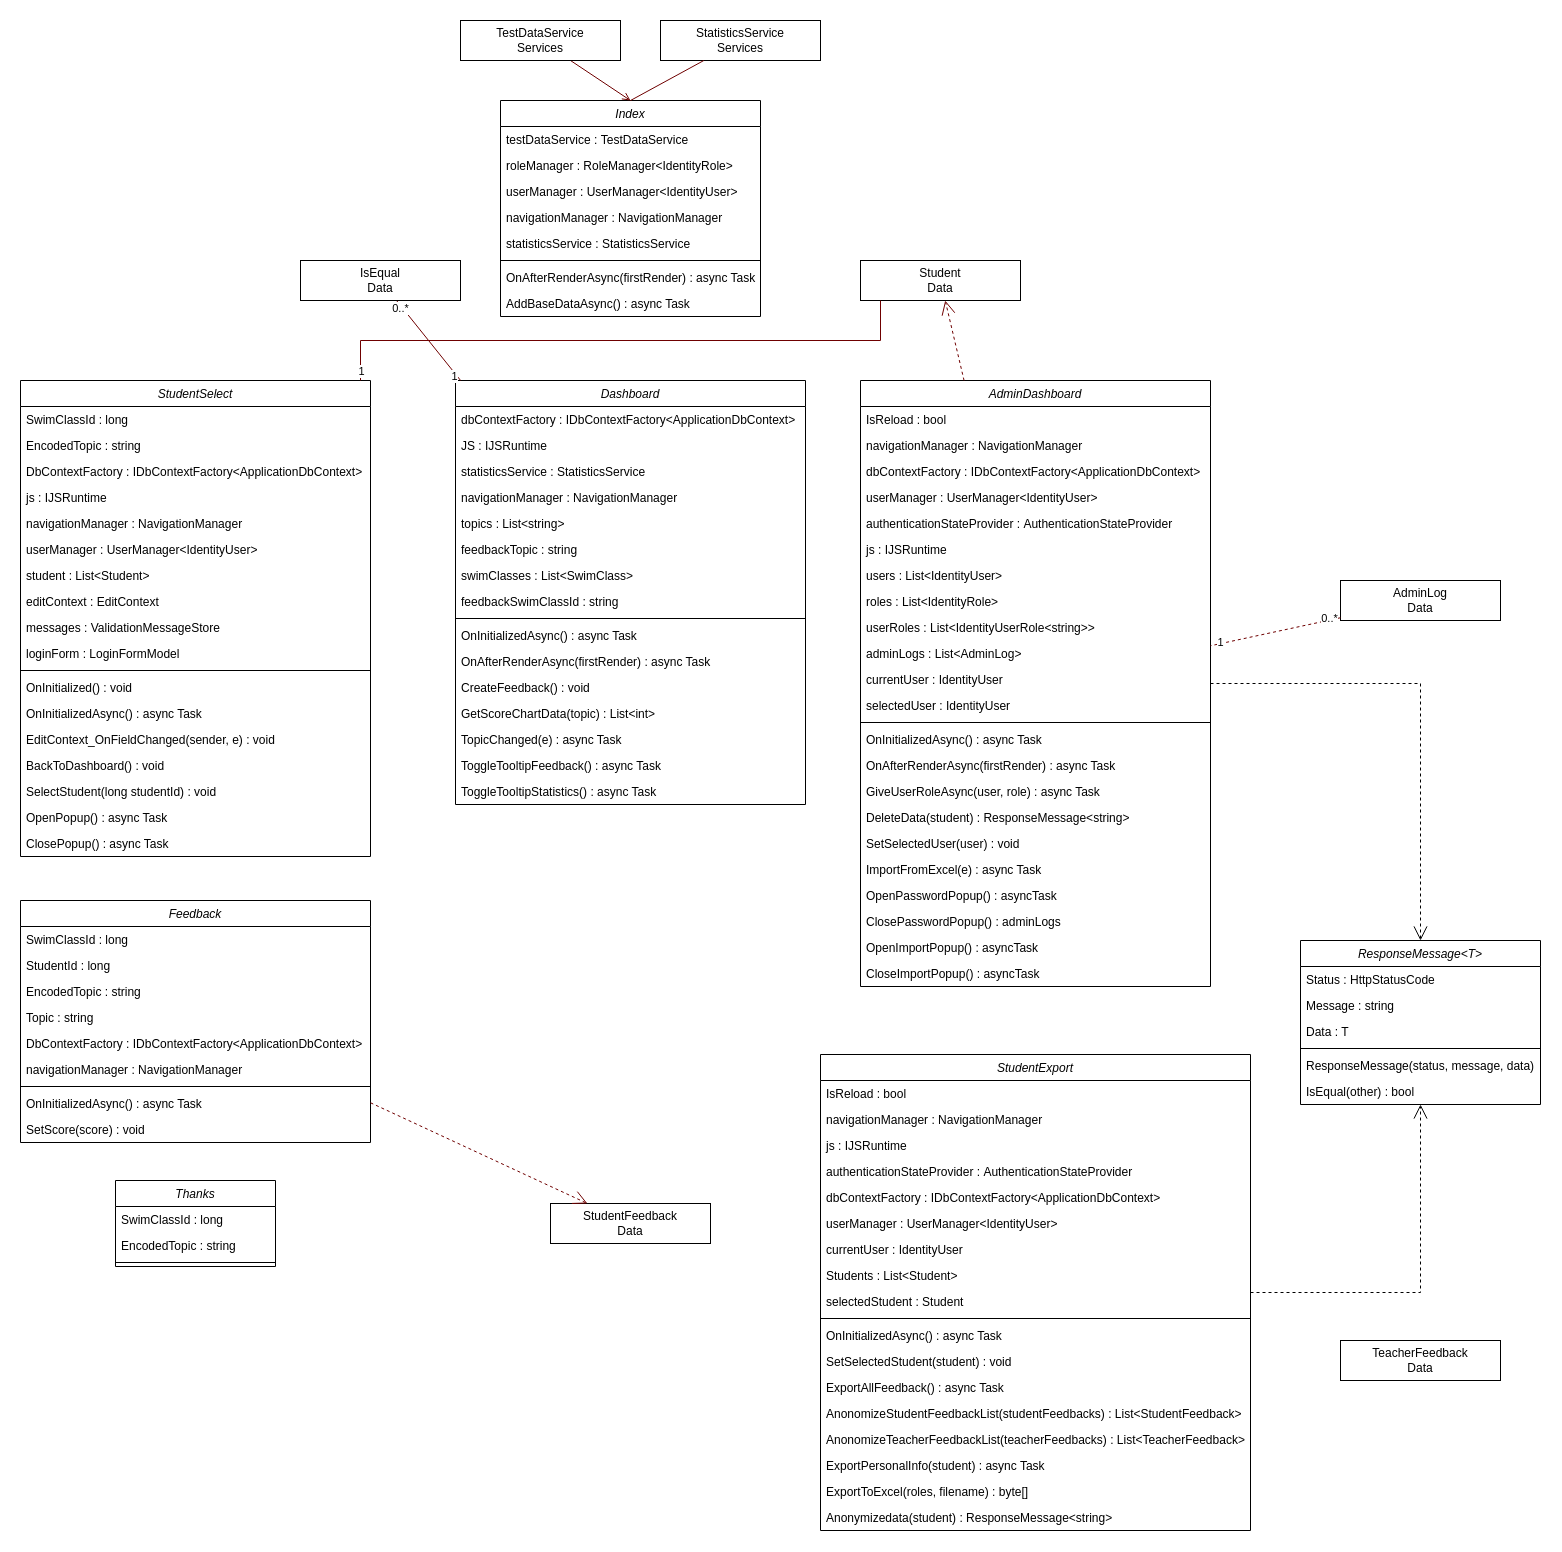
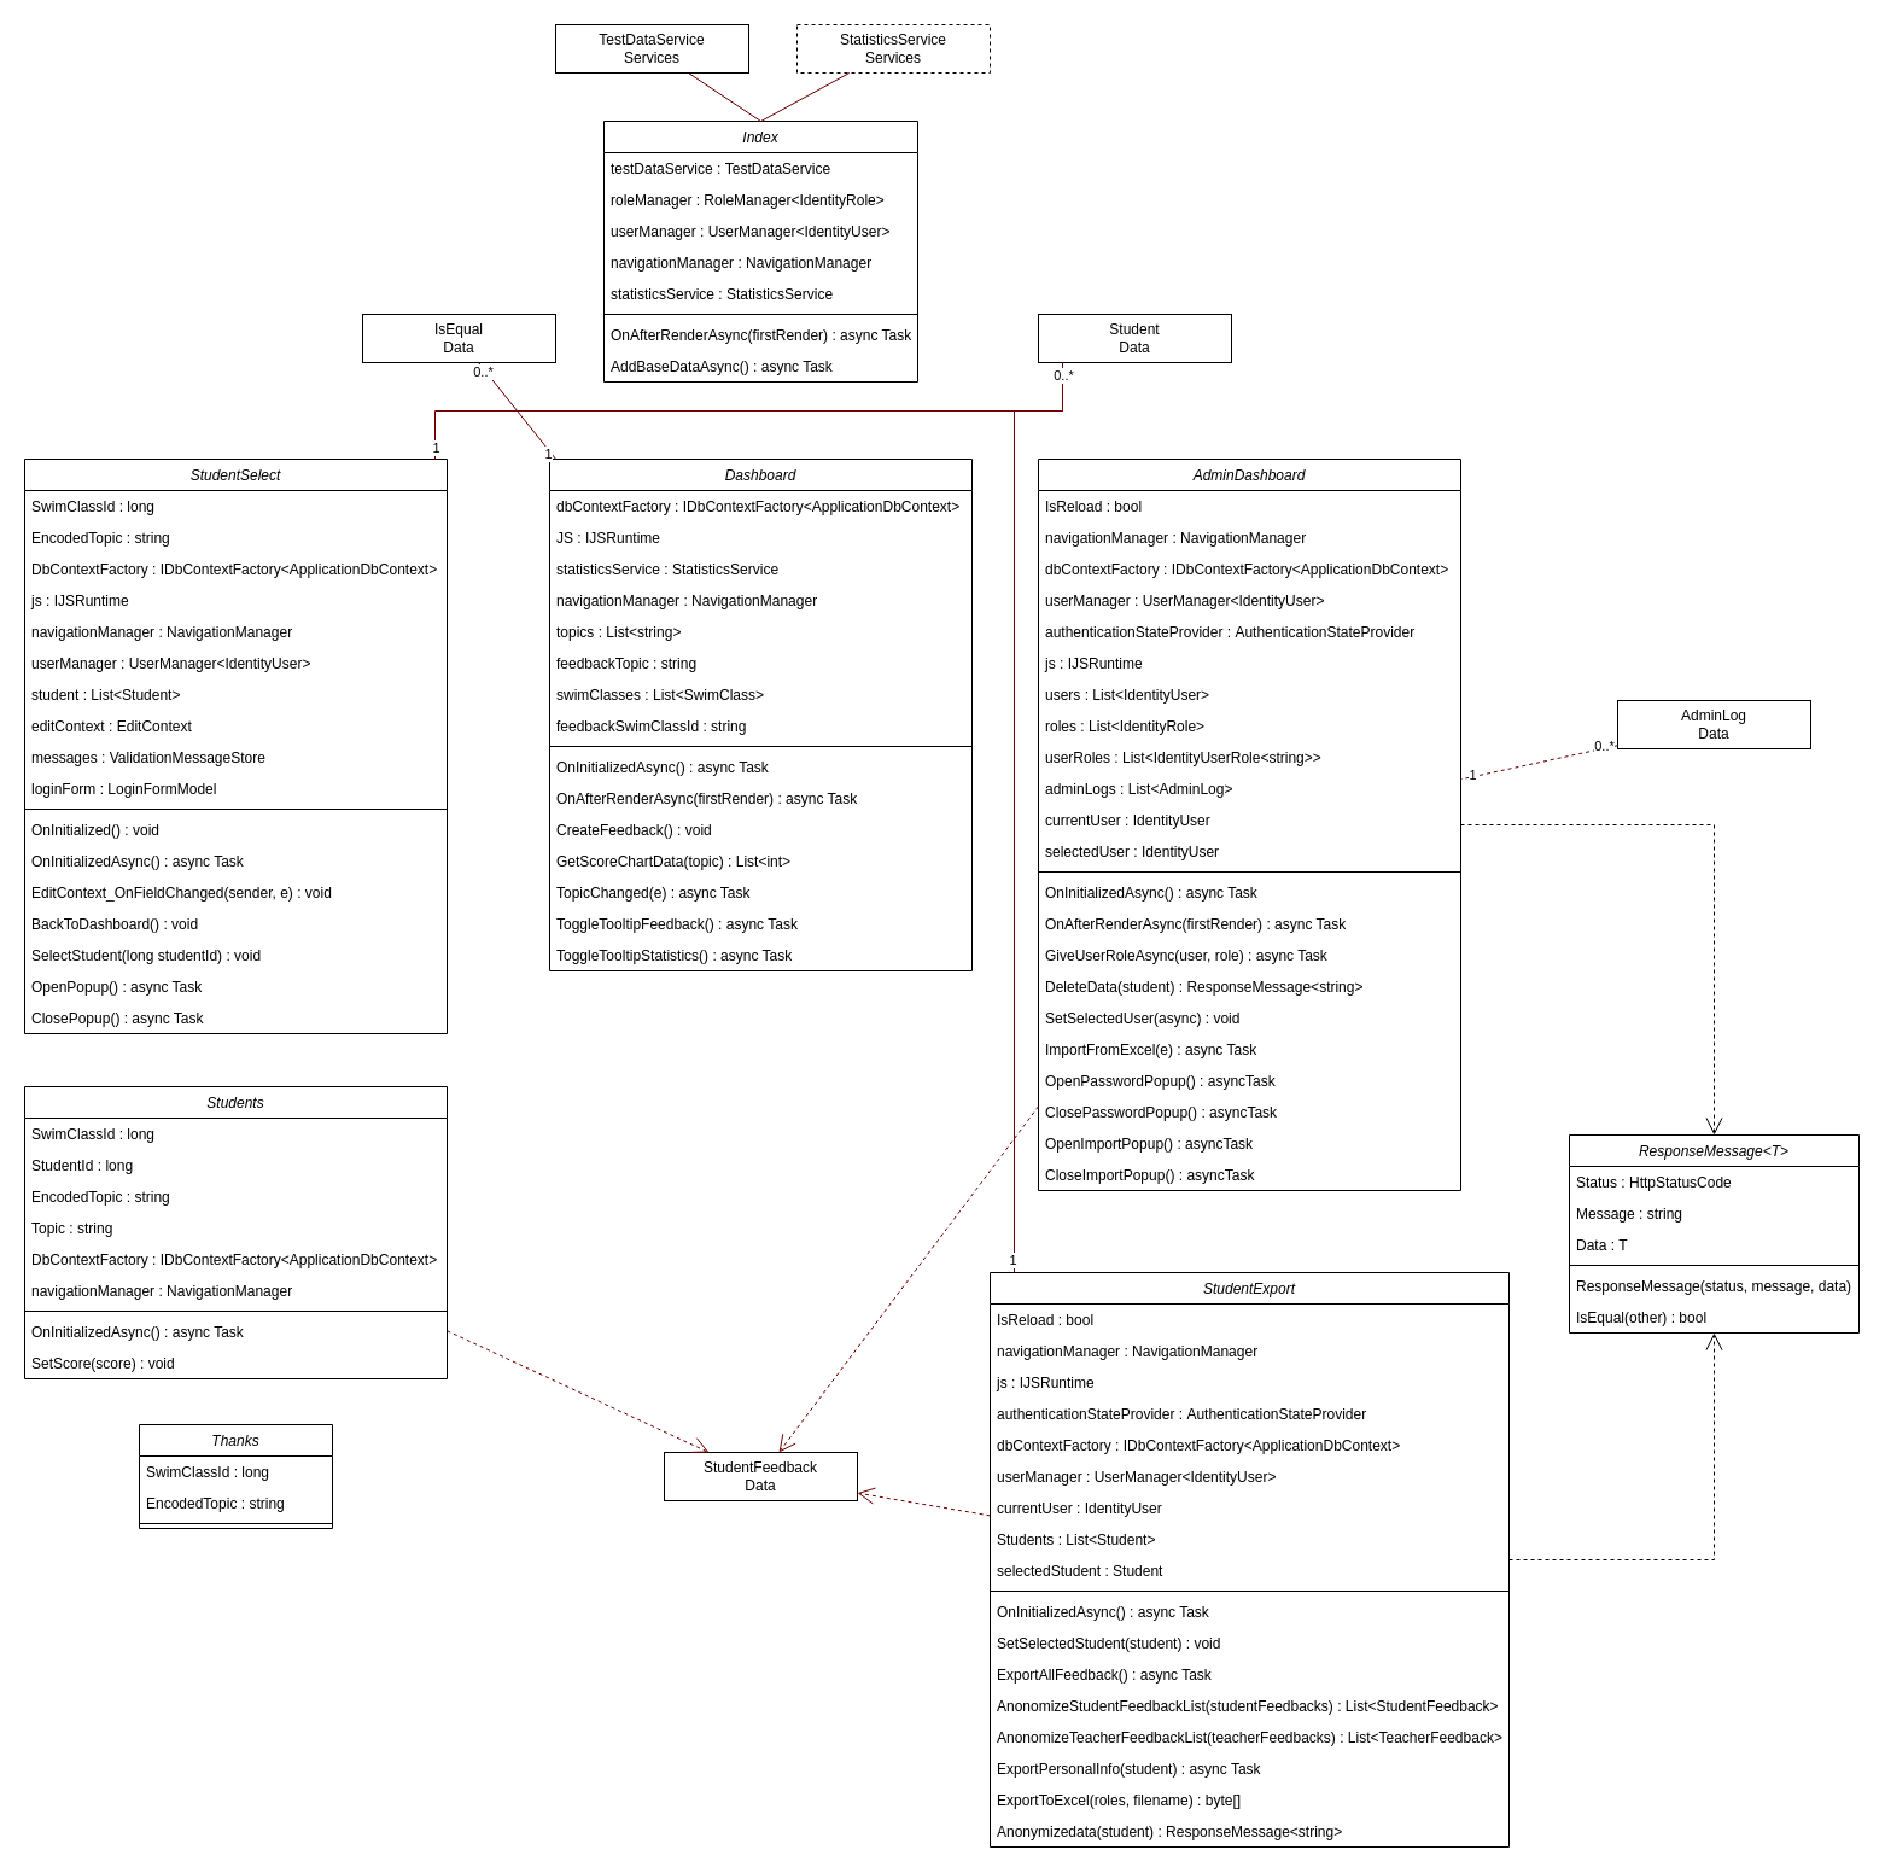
- <mxCell id="134" value="StatisticsService&lt;br&gt;Services" style="rounded=0;whiteSpace=wrap;html=1;" vertex="1" parent="1"><mxGeometry x="660" y="20" width="160" height="40" as="geometry" /></mxCell>
+ <mxCell id="134" value="StatisticsService&lt;br&gt;Services" style="rounded=0;whiteSpace=wrap;html=1;dashed=1;" vertex="1" parent="1"><mxGeometry x="660" y="20" width="160" height="40" as="geometry" /></mxCell>
- <mxCell id="132" style="rounded=0;orthogonalLoop=1;jettySize=auto;html=1;endArrow=open;endFill=0;entryX=0.5;entryY=0;entryDx=0;entryDy=0;fillColor=#a20025;strokeColor=#6F0000;" edge="1" parent="1" source="133" target="95"><mxGeometry relative="1" as="geometry" /></mxCell>
+ <mxCell id="132" style="rounded=0;orthogonalLoop=1;jettySize=auto;html=1;endArrow=none;endFill=0;entryX=0.5;entryY=0;entryDx=0;entryDy=0;fillColor=#a20025;strokeColor=#6F0000;" edge="1" parent="1" source="133" target="95"><mxGeometry relative="1" as="geometry" /></mxCell>
- <mxCell id="128" value="Use" style="endArrow=open;endSize=12;dashed=1;html=1;rounded=0;fontColor=none;noLabel=1;endFill=0;fillColor=#a20025;strokeColor=#6F0000;" edge="1" parent="1" source="52" target="113"><mxGeometry width="160" relative="1" as="geometry"><mxPoint x="380" y="1112" as="sourcePoint" /><mxPoint x="597" y="1213" as="targetPoint" /></mxGeometry></mxCell>
+ <mxCell id="128" value="Use" style="endArrow=open;endSize=12;dashed=1;html=1;rounded=0;fontColor=none;noLabel=1;endFill=0;fillColor=#a20025;strokeColor=#6F0000;" edge="1" parent="1" source="52" target="114"><mxGeometry width="160" relative="1" as="geometry"><mxPoint x="380" y="1112" as="sourcePoint" /><mxPoint x="597" y="1213" as="targetPoint" /></mxGeometry></mxCell>
+ <mxCell id="129" style="rounded=0;orthogonalLoop=1;jettySize=auto;html=1;fillColor=#a20025;strokeColor=#6F0000;endArrow=none;endFill=0;edgeStyle=orthogonalEdgeStyle;" edge="1" parent="1" source="113" target="76"><mxGeometry relative="1" as="geometry"><mxPoint x="940" y="302" as="sourcePoint" /><mxPoint x="1035" y="1056" as="targetPoint" /><Array as="points"><mxPoint x="880" y="340" /><mxPoint x="840" y="340" /></Array></mxGeometry></mxCell>
+ <mxCell id="130" value="1" style="edgeLabel;html=1;align=center;verticalAlign=middle;resizable=0;points=[];" vertex="1" connectable="0" parent="129"><mxGeometry x="0.844" y="-2" relative="1" as="geometry"><mxPoint y="51" as="offset" /></mxGeometry></mxCell>
+ <mxCell id="131" value="0..*" style="edgeLabel;html=1;align=center;verticalAlign=middle;resizable=0;points=[];" vertex="1" connectable="0" parent="129"><mxGeometry x="-0.841" y="-2" relative="1" as="geometry"><mxPoint x="23" y="-28" as="offset" /></mxGeometry></mxCell>
- <mxCell id="70" value="SetSelectedUser(user) : void" style="text;align=left;verticalAlign=top;spacingLeft=4;spacingRight=4;overflow=hidden;rotatable=0;points=[[0,0.5],[1,0.5]];portConstraint=eastwest;" parent="52" vertex="1"><mxGeometry y="450" width="350" height="26" as="geometry" /></mxCell>
+ <mxCell id="70" value="SetSelectedUser(async) : void" style="text;align=left;verticalAlign=top;spacingLeft=4;spacingRight=4;overflow=hidden;rotatable=0;points=[[0,0.5],[1,0.5]];portConstraint=eastwest;" parent="52" vertex="1"><mxGeometry y="450" width="350" height="26" as="geometry" /></mxCell>
- <mxCell id="21" value="Feedback" style="swimlane;fontStyle=2;align=center;verticalAlign=top;childLayout=stackLayout;horizontal=1;startSize=26;horizontalStack=0;resizeParent=1;resizeLast=0;collapsible=1;marginBottom=0;rounded=0;shadow=0;strokeWidth=1;" parent="1" vertex="1"><mxGeometry x="20" y="900" width="350" height="242" as="geometry"><mxRectangle x="230" y="140" width="160" height="26" as="alternateBounds" /></mxGeometry></mxCell>
+ <mxCell id="21" value="Students" style="swimlane;fontStyle=2;align=center;verticalAlign=top;childLayout=stackLayout;horizontal=1;startSize=26;horizontalStack=0;resizeParent=1;resizeLast=0;collapsible=1;marginBottom=0;rounded=0;shadow=0;strokeWidth=1;" parent="1" vertex="1"><mxGeometry x="20" y="900" width="350" height="242" as="geometry"><mxRectangle x="230" y="140" width="160" height="26" as="alternateBounds" /></mxGeometry></mxCell>
- <mxCell id="73" value="ClosePasswordPopup() : adminLogs" style="text;align=left;verticalAlign=top;spacingLeft=4;spacingRight=4;overflow=hidden;rotatable=0;points=[[0,0.5],[1,0.5]];portConstraint=eastwest;" parent="52" vertex="1"><mxGeometry y="528" width="350" height="26" as="geometry" /></mxCell>
+ <mxCell id="73" value="ClosePasswordPopup() : asyncTask" style="text;align=left;verticalAlign=top;spacingLeft=4;spacingRight=4;overflow=hidden;rotatable=0;points=[[0,0.5],[1,0.5]];portConstraint=eastwest;" parent="52" vertex="1"><mxGeometry y="528" width="350" height="26" as="geometry" /></mxCell>
+ <mxCell id="121" value="Use" style="endArrow=open;endSize=12;dashed=1;html=1;rounded=0;fontColor=none;noLabel=1;endFill=0;fillColor=#a20025;strokeColor=#6F0000;" edge="1" parent="1" source="76" target="114"><mxGeometry width="160" relative="1" as="geometry"><mxPoint x="341" y="310" as="sourcePoint" /><mxPoint x="1370" y="1330" as="targetPoint" /></mxGeometry></mxCell>
- <mxCell id="119" value="TeacherFeedback&lt;br&gt;Data" style="rounded=0;whiteSpace=wrap;html=1;" vertex="1" parent="1"><mxGeometry x="1340" y="1340" width="160" height="40" as="geometry" /></mxCell>
